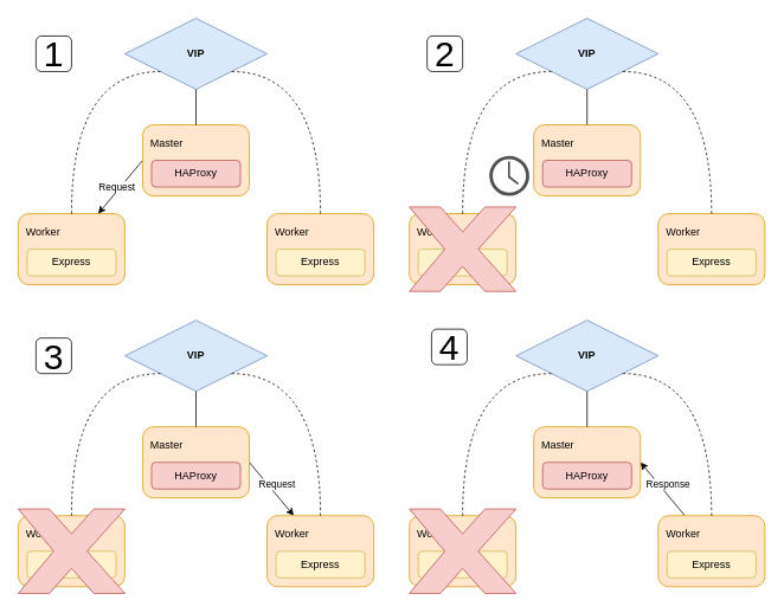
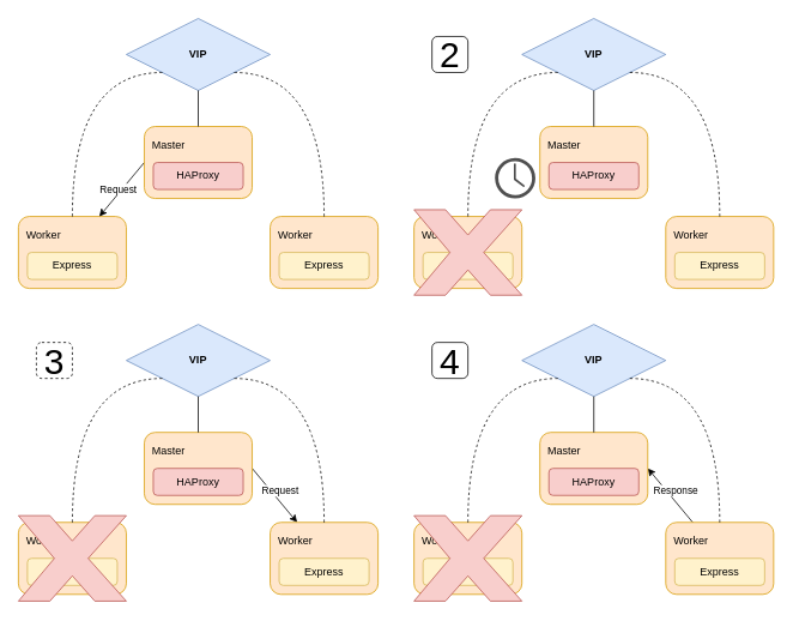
- <mxCell id="14" value="1" style="rounded=1;whiteSpace=wrap;html=1;fontSize=40;" parent="1" vertex="1"><mxGeometry x="40" y="40" width="40" height="40" as="geometry" /></mxCell>
- <mxCell id="17" value="4" style="rounded=1;whiteSpace=wrap;html=1;fontSize=40;" parent="1" vertex="1"><mxGeometry x="485" y="370" width="40" height="40" as="geometry" /></mxCell>
+ <mxCell id="17" value="4" style="rounded=1;whiteSpace=wrap;html=1;fontSize=40;" parent="1" vertex="1"><mxGeometry x="480" y="380" width="40" height="40" as="geometry" /></mxCell>
- <mxCell id="16" value="3" style="rounded=1;whiteSpace=wrap;html=1;fontSize=40;" parent="1" vertex="1"><mxGeometry x="40" y="380" width="40" height="40" as="geometry" /></mxCell>
+ <mxCell id="16" value="3" style="rounded=1;whiteSpace=wrap;html=1;fontSize=40;dashed=1;" parent="1" vertex="1"><mxGeometry x="40" y="380" width="40" height="40" as="geometry" /></mxCell>
